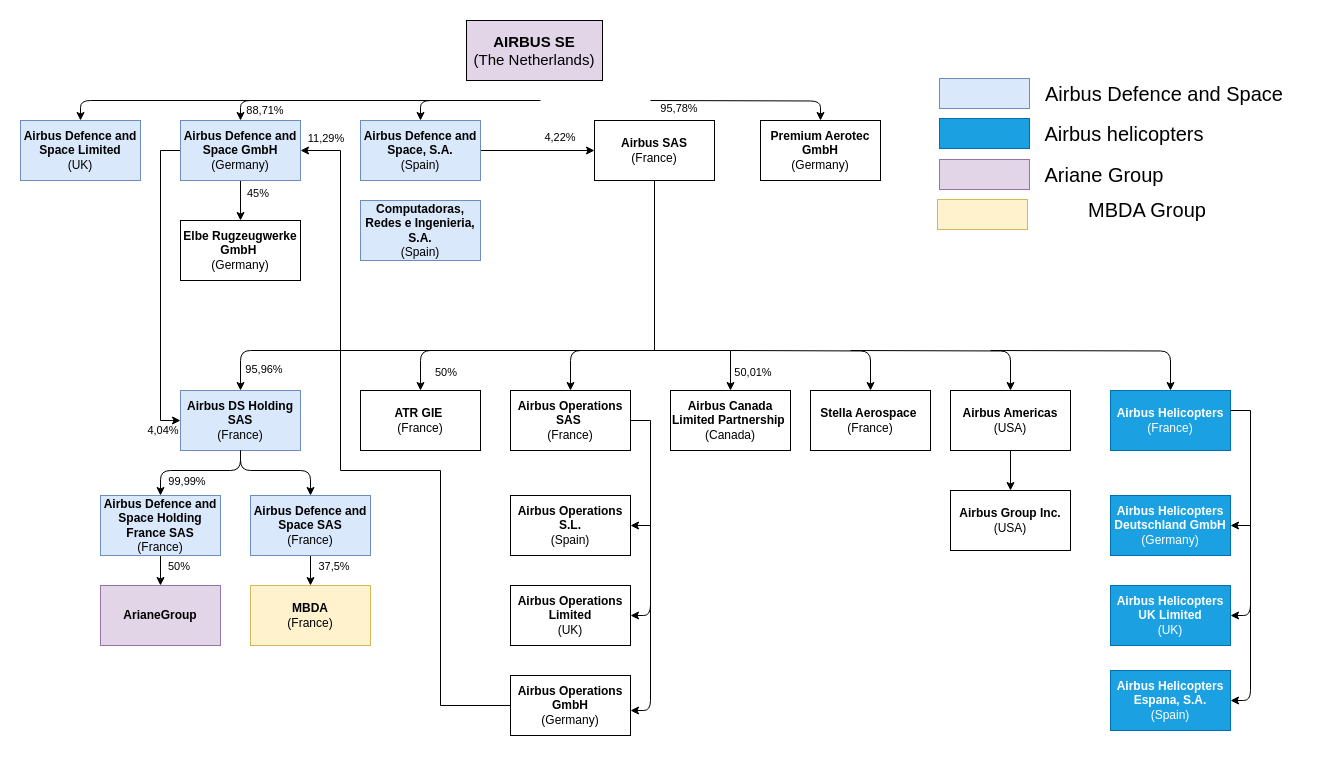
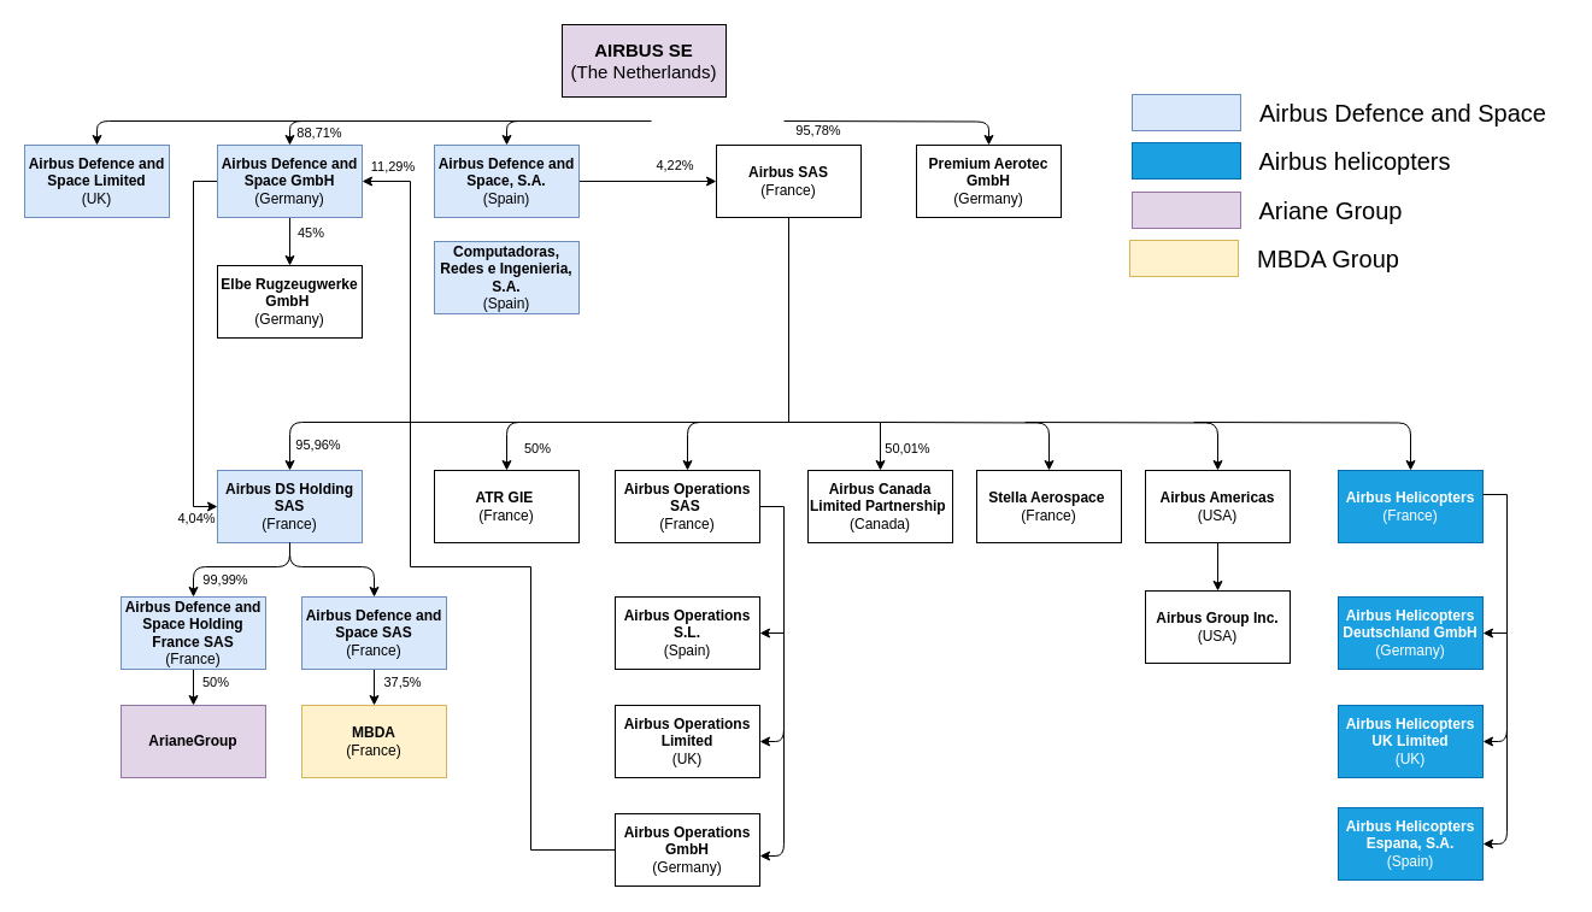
- <mxCell id="61" value="&lt;font style=&quot;font-size: 20px&quot;&gt;MBDA Group&lt;/font&gt;" style="text;html=1;strokeColor=none;fillColor=none;align=center;verticalAlign=middle;whiteSpace=wrap;rounded=0;" vertex="1" parent="1"><mxGeometry x="1072" y="199" width="150" height="20" as="geometry" /></mxCell>
+ <mxCell id="61" value="&lt;font style=&quot;font-size: 20px&quot;&gt;MBDA Group&lt;/font&gt;" style="text;html=1;strokeColor=none;fillColor=none;align=center;verticalAlign=middle;whiteSpace=wrap;rounded=0;" vertex="1" parent="1"><mxGeometry x="1027" y="204" width="150" height="20" as="geometry" /></mxCell>
